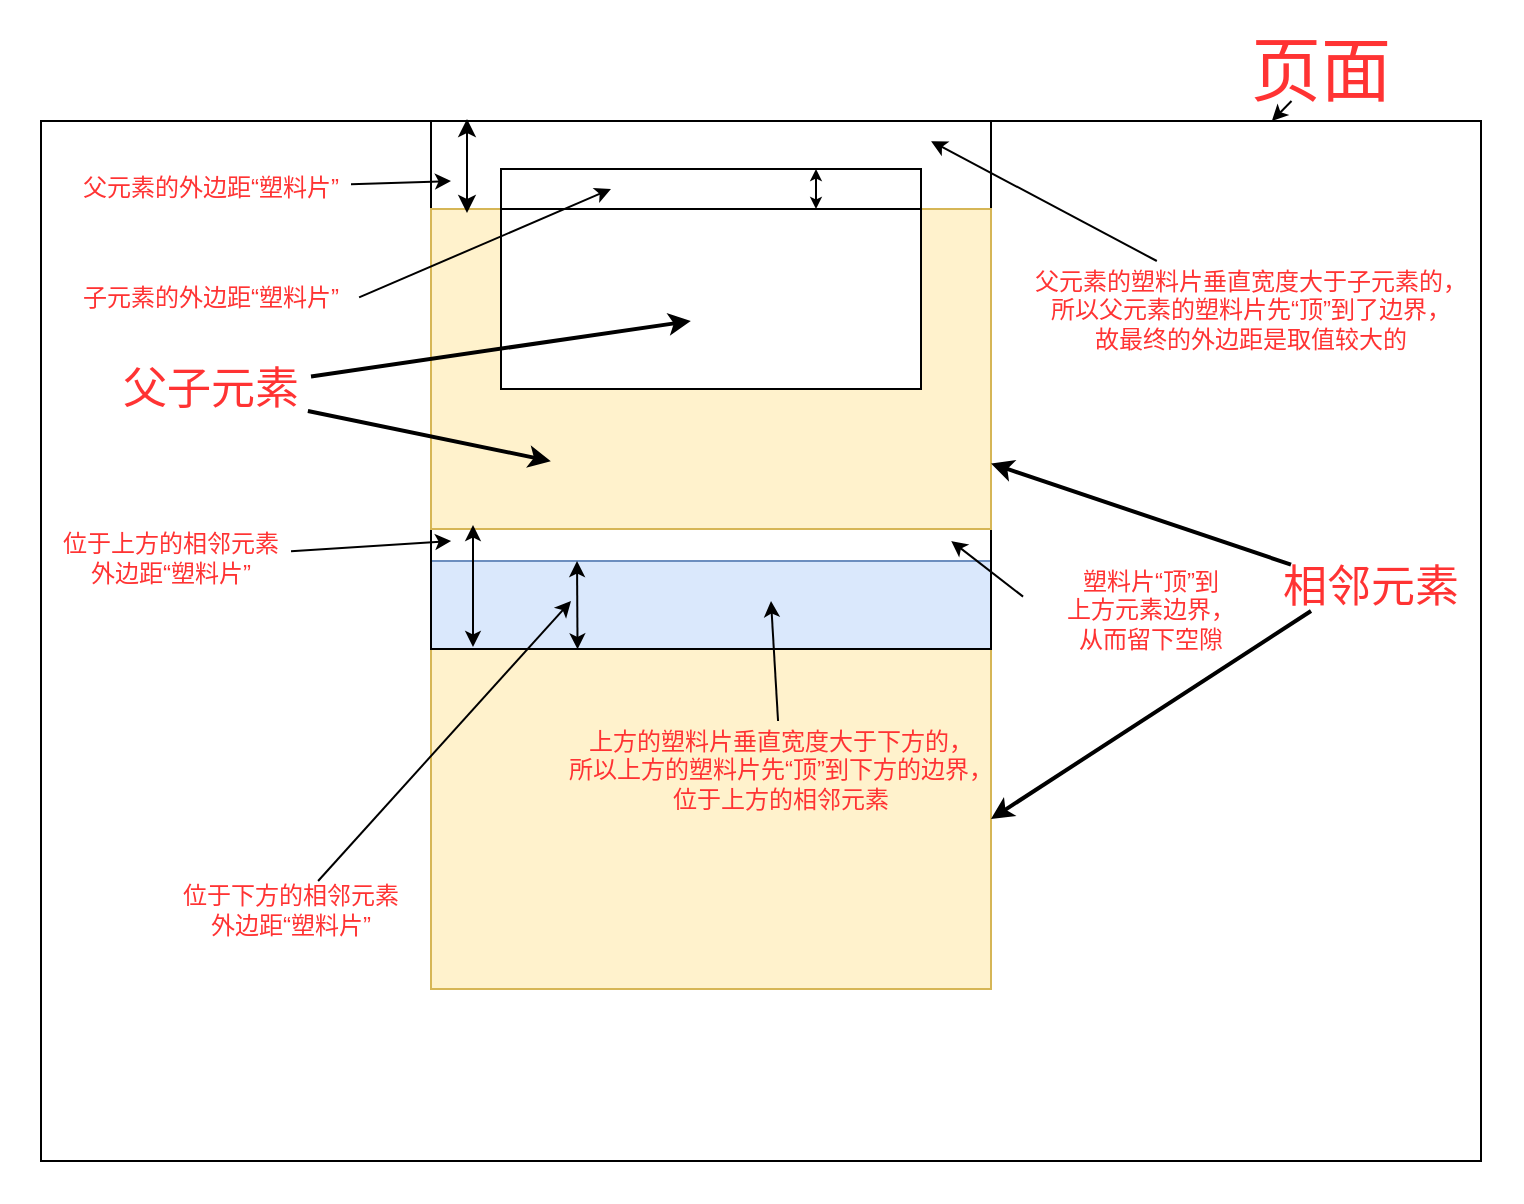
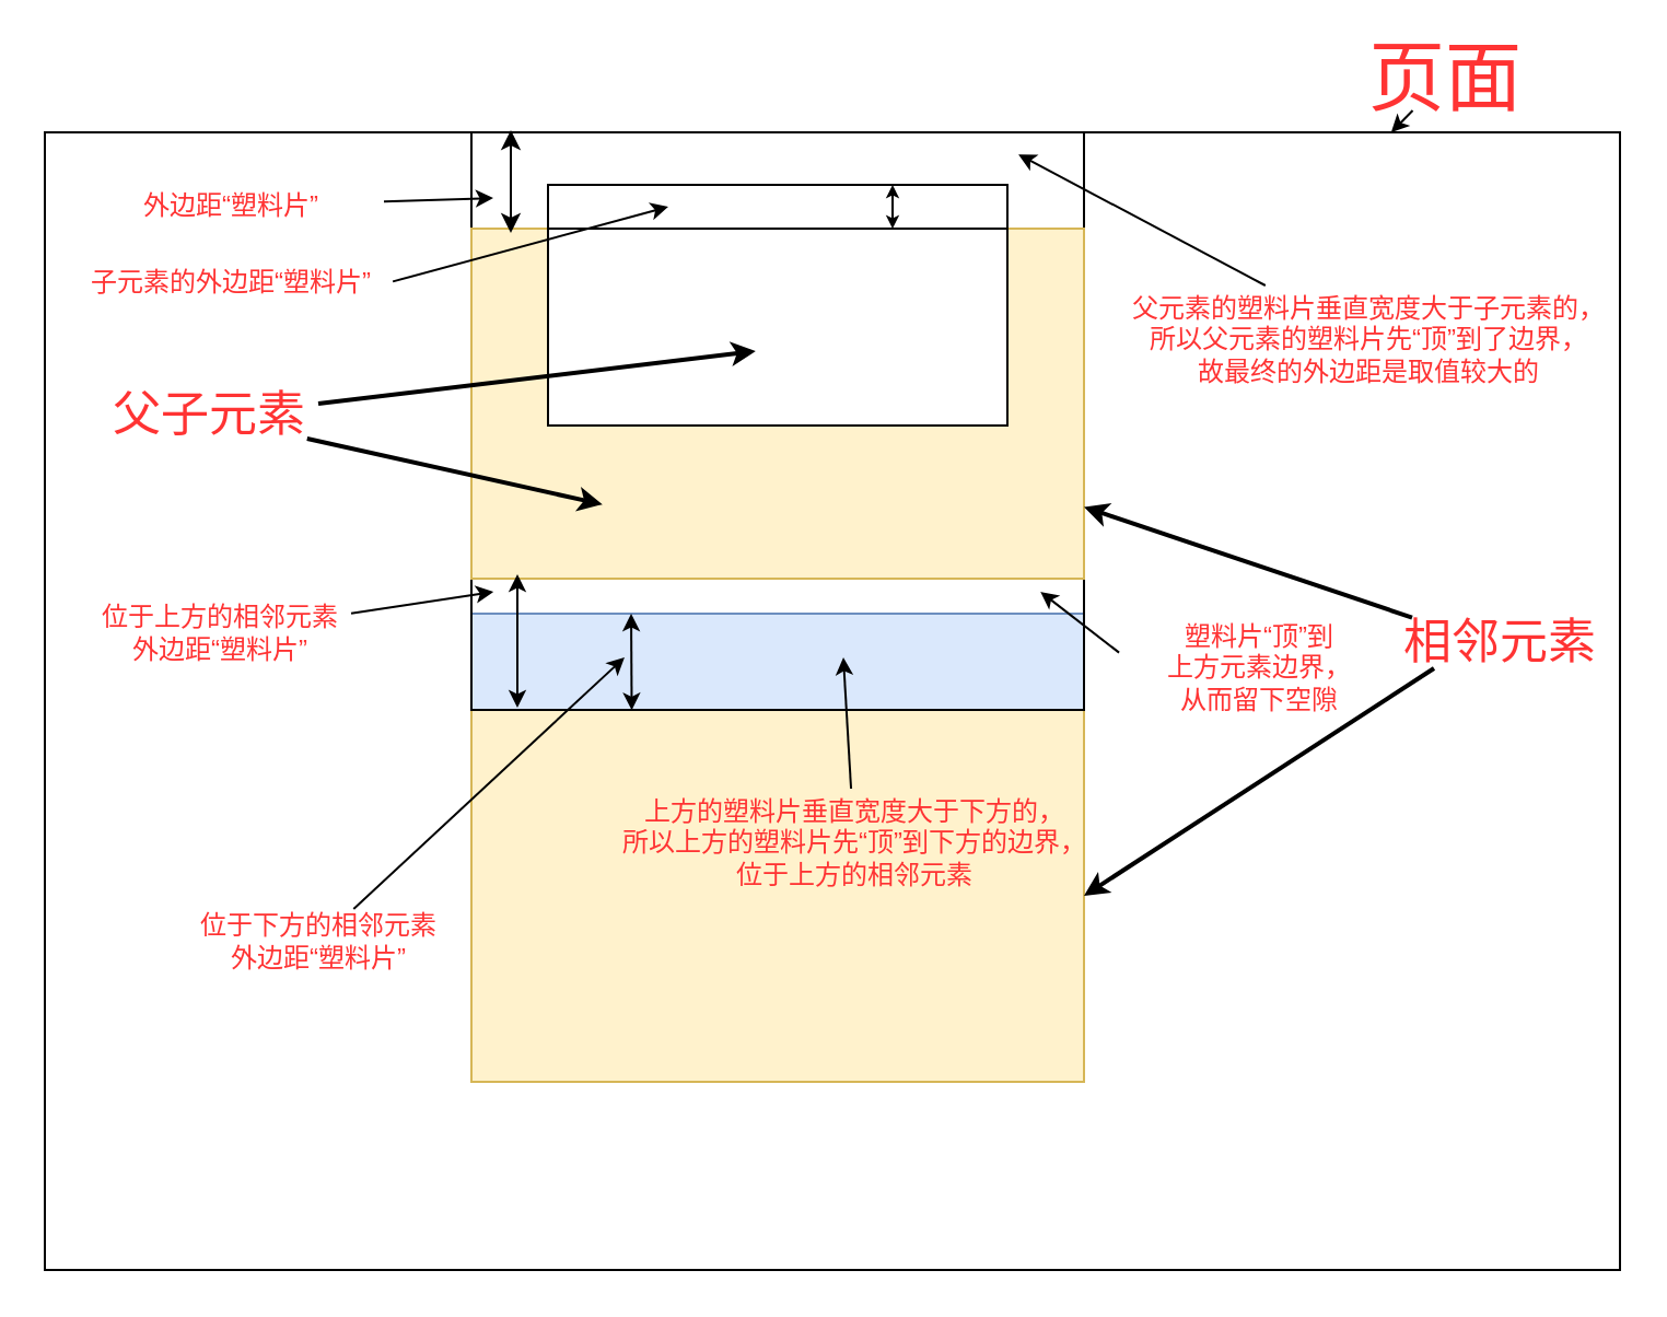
- <mxCell id="21" value="&lt;font color=&quot;#ff3333&quot;&gt;父元素的外边距“塑料片”&lt;/font&gt;" style="text;html=1;align=center;verticalAlign=middle;resizable=0;points=[];autosize=1;strokeColor=none;" vertex="1" parent="1"><mxGeometry x="35" y="84" width="140" height="20" as="geometry" /></mxCell>
+ <mxCell id="21" value="&lt;font color=&quot;#ff3333&quot;&gt;外边距“塑料片”&lt;/font&gt;" style="text;html=1;align=center;verticalAlign=middle;resizable=0;points=[];autosize=1;strokeColor=none;" vertex="1" parent="1"><mxGeometry x="35" y="84" width="140" height="20" as="geometry" /></mxCell>
- <mxCell id="23" value="&lt;font color=&quot;#ff3333&quot;&gt;子元素的外边距“塑料片”&lt;/font&gt;" style="text;html=1;align=center;verticalAlign=middle;resizable=0;points=[];autosize=1;strokeColor=none;" vertex="1" parent="1"><mxGeometry x="35" y="139" width="140" height="20" as="geometry" /></mxCell>
+ <mxCell id="23" value="&lt;font color=&quot;#ff3333&quot;&gt;子元素的外边距“塑料片”&lt;/font&gt;" style="text;html=1;align=center;verticalAlign=middle;resizable=0;points=[];autosize=1;strokeColor=none;" vertex="1" parent="1"><mxGeometry x="35" y="119" width="140" height="20" as="geometry" /></mxCell>
- <mxCell id="16" value="&lt;font color=&quot;#ff3333&quot; style=&quot;font-size: 22px&quot;&gt;父子元素&lt;/font&gt;" style="text;html=1;align=center;verticalAlign=middle;resizable=0;points=[];autosize=1;strokeColor=none;" vertex="1" parent="1"><mxGeometry x="55" y="185" width="100" height="20" as="geometry" /></mxCell>
+ <mxCell id="16" value="&lt;font color=&quot;#ff3333&quot; style=&quot;font-size: 22px&quot;&gt;父子元素&lt;/font&gt;" style="text;html=1;align=center;verticalAlign=middle;resizable=0;points=[];autosize=1;strokeColor=none;" vertex="1" parent="1"><mxGeometry x="45" y="180" width="100" height="20" as="geometry" /></mxCell>
- <mxCell id="27" value="&lt;font color=&quot;#ff3333&quot;&gt;位于上方的相邻元素&lt;br&gt;外边距“塑料片”&lt;/font&gt;" style="text;html=1;align=center;verticalAlign=middle;resizable=0;points=[];autosize=1;strokeColor=none;" vertex="1" parent="1"><mxGeometry x="25" y="264" width="120" height="30" as="geometry" /></mxCell>
+ <mxCell id="27" value="&lt;font color=&quot;#ff3333&quot;&gt;位于上方的相邻元素&lt;br&gt;外边距“塑料片”&lt;/font&gt;" style="text;html=1;align=center;verticalAlign=middle;resizable=0;points=[];autosize=1;strokeColor=none;" vertex="1" parent="1"><mxGeometry x="40" y="274" width="120" height="30" as="geometry" /></mxCell>
- <mxCell id="29" value="&lt;font color=&quot;#ff3333&quot;&gt;位于下方的相邻元素&lt;br&gt;外边距“塑料片”&lt;/font&gt;" style="text;html=1;align=center;verticalAlign=middle;resizable=0;points=[];autosize=1;strokeColor=none;" vertex="1" parent="1"><mxGeometry x="85" y="440" width="120" height="30" as="geometry" /></mxCell>
+ <mxCell id="29" value="&lt;font color=&quot;#ff3333&quot;&gt;位于下方的相邻元素&lt;br&gt;外边距“塑料片”&lt;/font&gt;" style="text;html=1;align=center;verticalAlign=middle;resizable=0;points=[];autosize=1;strokeColor=none;" vertex="1" parent="1"><mxGeometry x="85" y="415" width="120" height="30" as="geometry" /></mxCell>
